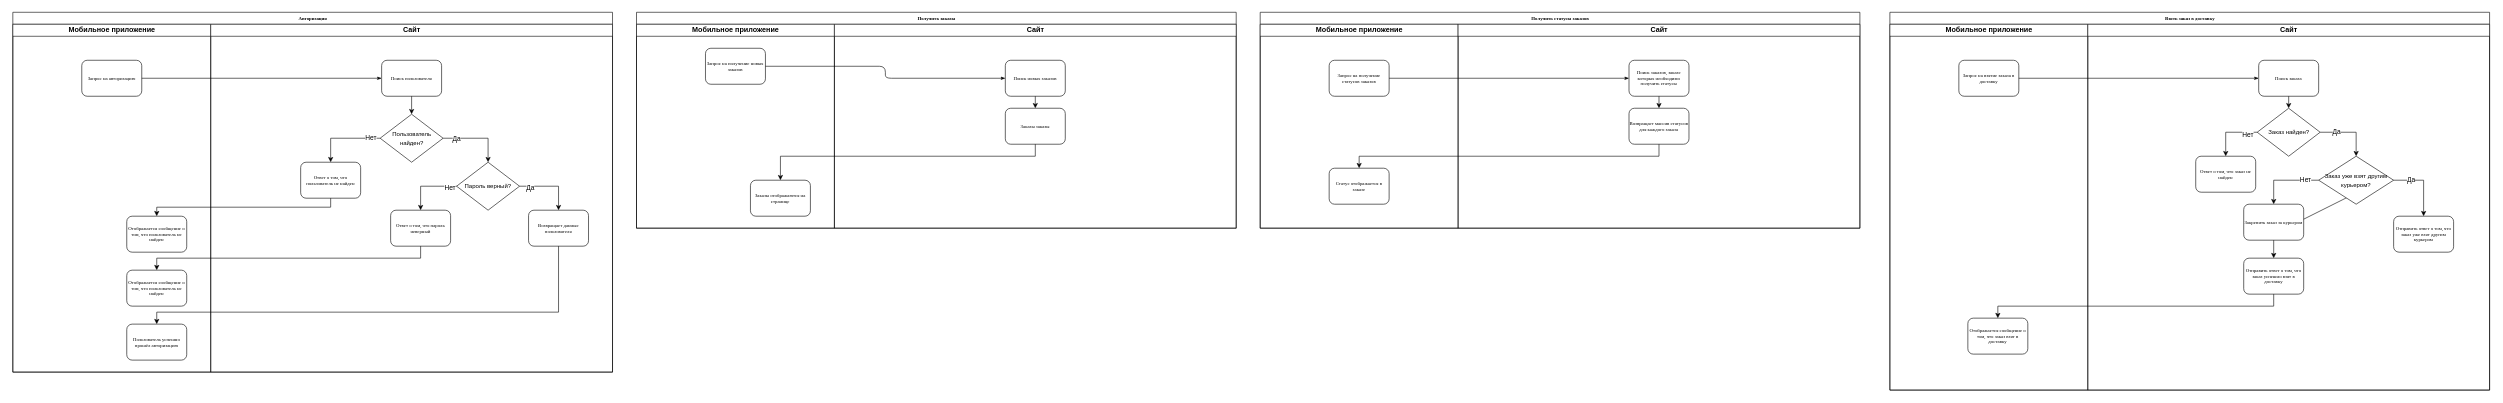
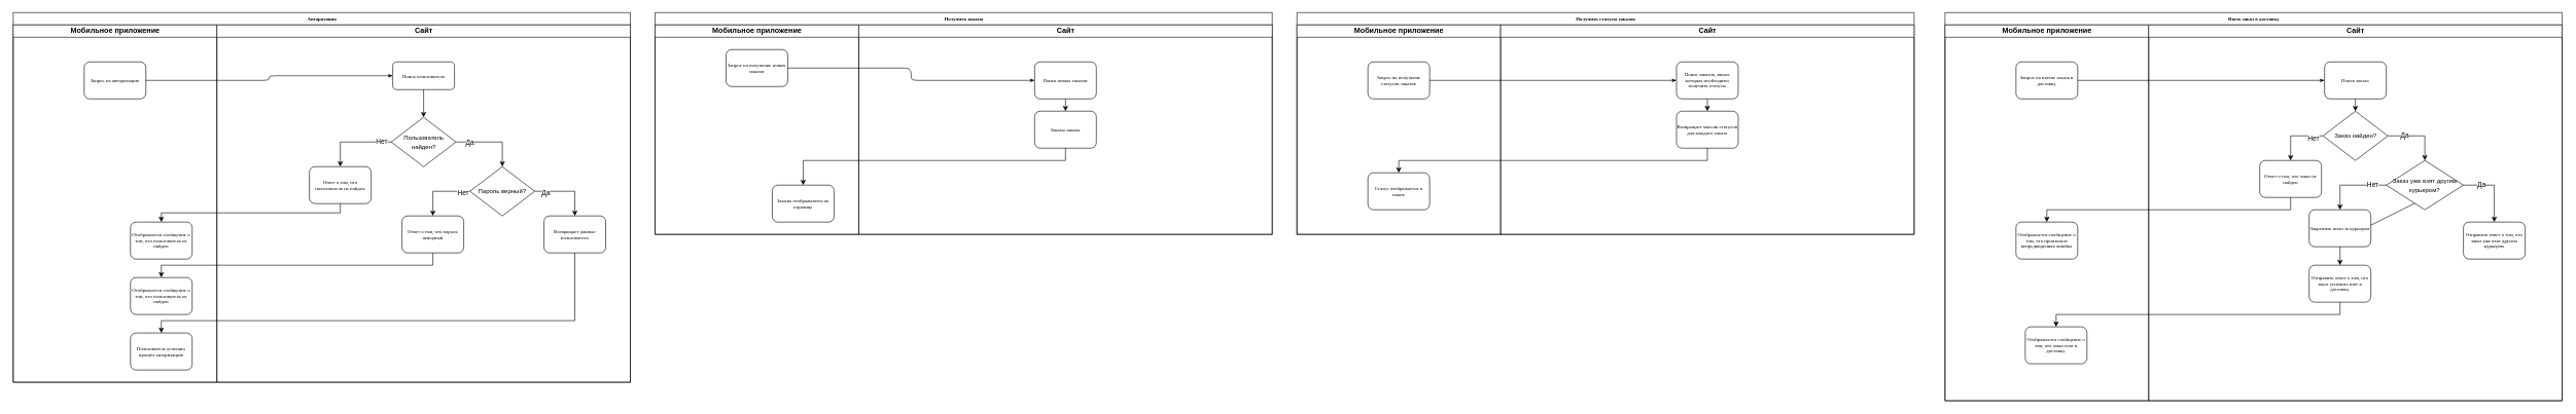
- <mxCell id="10" value="Поиск пользователя" style="rounded=1;whiteSpace=wrap;html=1;shadow=0;labelBackgroundColor=none;strokeWidth=1;fontFamily=Verdana;fontSize=8;align=center;" parent="9" vertex="1"><mxGeometry x="285" y="60" width="100" height="60" as="geometry" /></mxCell>
+ <mxCell id="10" value="Поиск пользователя" style="rounded=1;whiteSpace=wrap;html=1;shadow=0;labelBackgroundColor=none;strokeWidth=1;fontFamily=Verdana;fontSize=8;align=center;" parent="9" vertex="1"><mxGeometry x="285" y="60" width="100" height="45" as="geometry" /></mxCell>
+ <mxCell id="73" value="" style="endArrow=classic;html=1;rounded=0;exitX=0.5;exitY=1;exitDx=0;exitDy=0;entryX=0.5;entryY=0;entryDx=0;entryDy=0;edgeStyle=orthogonalEdgeStyle;" edge="1" parent="48" source="58" target="51"><mxGeometry width="50" height="50" relative="1" as="geometry"><mxPoint x="530" y="420" as="sourcePoint" /><mxPoint x="580" y="370" as="targetPoint" /><Array as="points"><mxPoint x="560" y="320" /><mxPoint x="165" y="320" /></Array></mxGeometry></mxCell>
+ <mxCell id="51" value="Отображается сообщение о том, что произошла непредвиденная ошибка" style="rounded=1;whiteSpace=wrap;html=1;shadow=0;labelBackgroundColor=none;strokeWidth=1;fontFamily=Verdana;fontSize=8;align=center;" vertex="1" parent="49"><mxGeometry x="115" y="320" width="100" height="60" as="geometry" /></mxCell>
